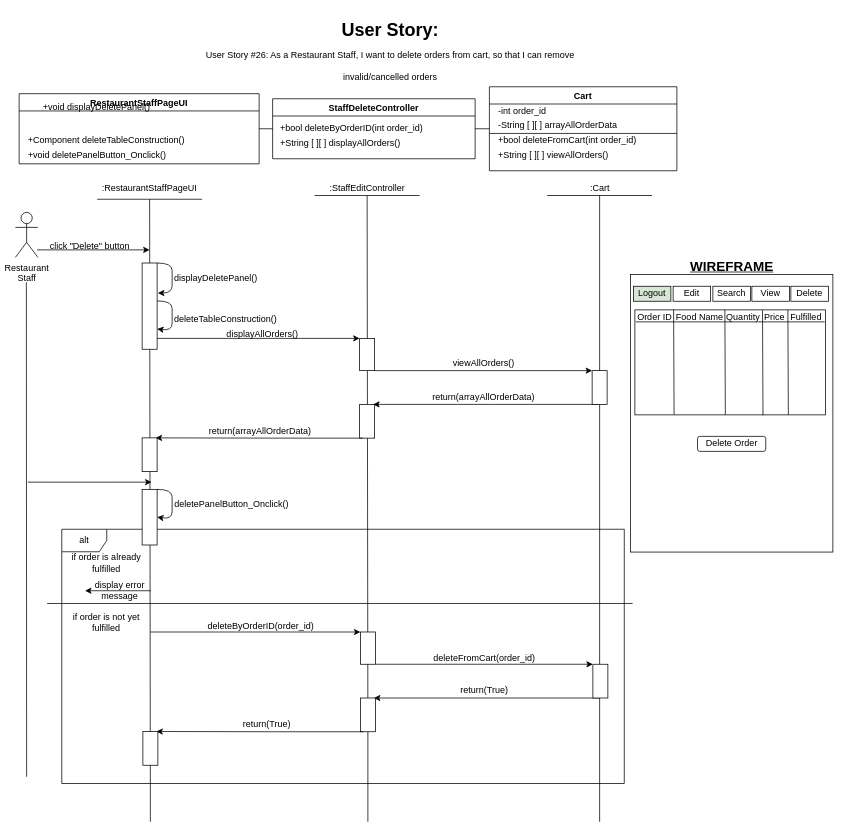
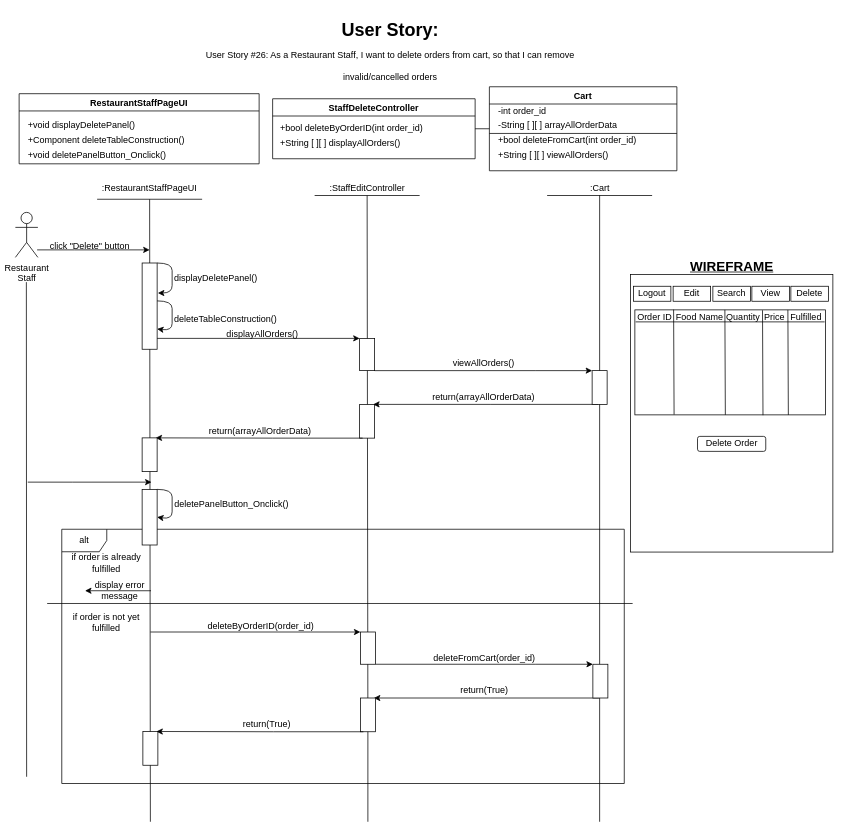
- <mxCell id="8" value="+void displayDeletePanel()" style="text;html=1;align=left;verticalAlign=middle;resizable=0;points=[];autosize=1;strokeColor=none;fillColor=none;" parent="7" vertex="1"><mxGeometry x="30" y="8" width="160" height="20" as="geometry" /></mxCell>
+ <mxCell id="8" value="+void displayDeletePanel()" style="text;html=1;align=left;verticalAlign=middle;resizable=0;points=[];autosize=1;strokeColor=none;fillColor=none;" parent="7" vertex="1"><mxGeometry x="10" y="33" width="160" height="20" as="geometry" /></mxCell>
- <mxCell id="20" value="" style="endArrow=none;html=1;rounded=0;exitX=1;exitY=0.5;exitDx=0;exitDy=0;entryX=0;entryY=0.5;entryDx=0;entryDy=0;" parent="1" source="7" target="11" edge="1"><mxGeometry width="50" height="50" relative="1" as="geometry"><mxPoint x="569" y="401" as="sourcePoint" /><mxPoint x="619" y="351" as="targetPoint" /></mxGeometry></mxCell>
- <mxCell id="38" value="Logout" style="rounded=0;whiteSpace=wrap;html=1;fillColor=#d5e8d4;" parent="1" vertex="1"><mxGeometry x="844" y="381" width="50" height="20" as="geometry" /></mxCell>
+ <mxCell id="38" value="Logout" style="rounded=0;whiteSpace=wrap;html=1;" parent="1" vertex="1"><mxGeometry x="844" y="381" width="50" height="20" as="geometry" /></mxCell>
